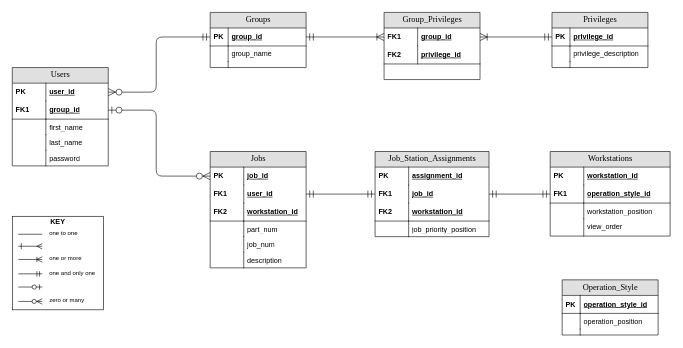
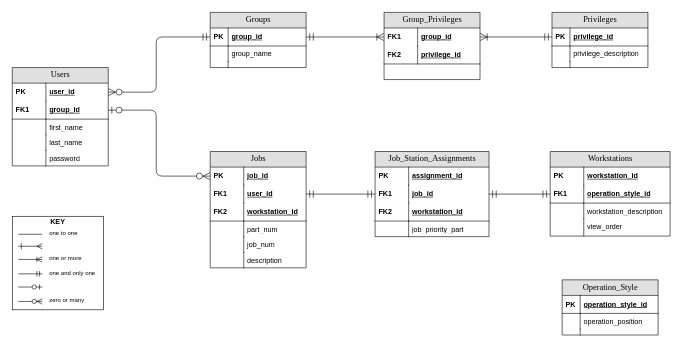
- <mxCell id="65" value="workstation_position" style="shape=partialRectangle;top=0;left=0;right=0;bottom=0;html=1;align=left;verticalAlign=top;fillColor=none;spacingLeft=60;spacingRight=4;whiteSpace=wrap;overflow=hidden;rotatable=0;points=[[0,0.5],[1,0.5]];portConstraint=eastwest;dropTarget=0;" vertex="1" parent="60"><mxGeometry y="86" width="200" height="26" as="geometry" /></mxCell>
+ <mxCell id="65" value="workstation_description" style="shape=partialRectangle;top=0;left=0;right=0;bottom=0;html=1;align=left;verticalAlign=top;fillColor=none;spacingLeft=60;spacingRight=4;whiteSpace=wrap;overflow=hidden;rotatable=0;points=[[0,0.5],[1,0.5]];portConstraint=eastwest;dropTarget=0;" vertex="1" parent="60"><mxGeometry y="86" width="200" height="26" as="geometry" /></mxCell>
- <mxCell id="56" value="job_priority_position" style="shape=partialRectangle;top=0;left=0;right=0;bottom=0;html=1;align=left;verticalAlign=top;fillColor=none;spacingLeft=60;spacingRight=4;whiteSpace=wrap;overflow=hidden;rotatable=0;points=[[0,0.5],[1,0.5]];portConstraint=eastwest;dropTarget=0;" parent="49" vertex="1"><mxGeometry y="116" width="190" height="26" as="geometry" /></mxCell>
+ <mxCell id="56" value="job_priority_part" style="shape=partialRectangle;top=0;left=0;right=0;bottom=0;html=1;align=left;verticalAlign=top;fillColor=none;spacingLeft=60;spacingRight=4;whiteSpace=wrap;overflow=hidden;rotatable=0;points=[[0,0.5],[1,0.5]];portConstraint=eastwest;dropTarget=0;" parent="49" vertex="1"><mxGeometry y="116" width="190" height="26" as="geometry" /></mxCell>
